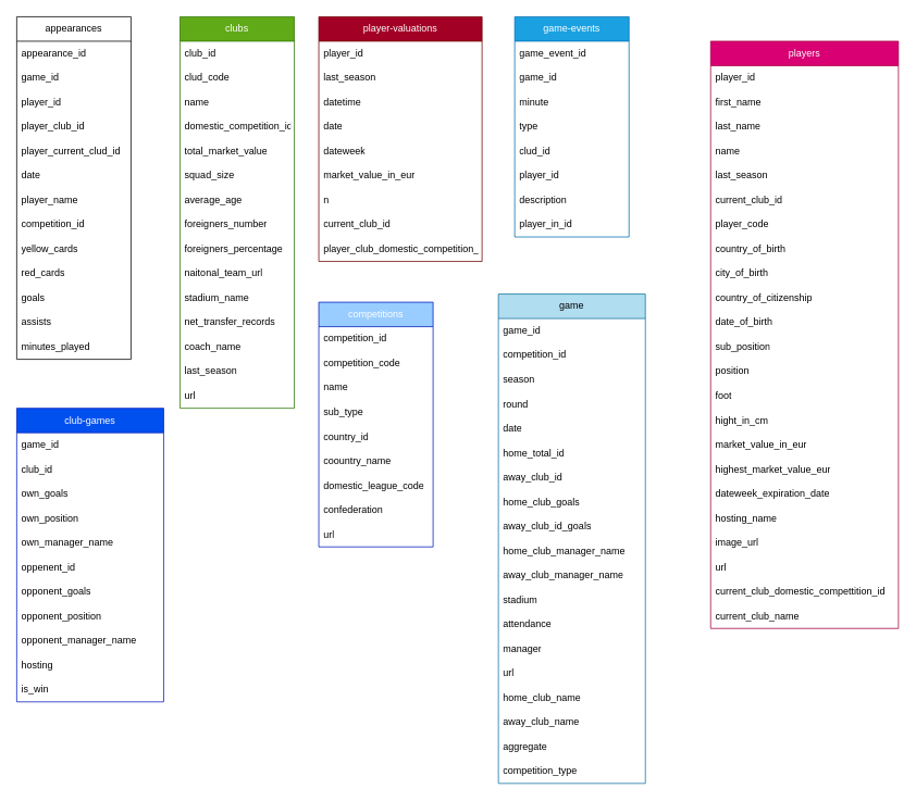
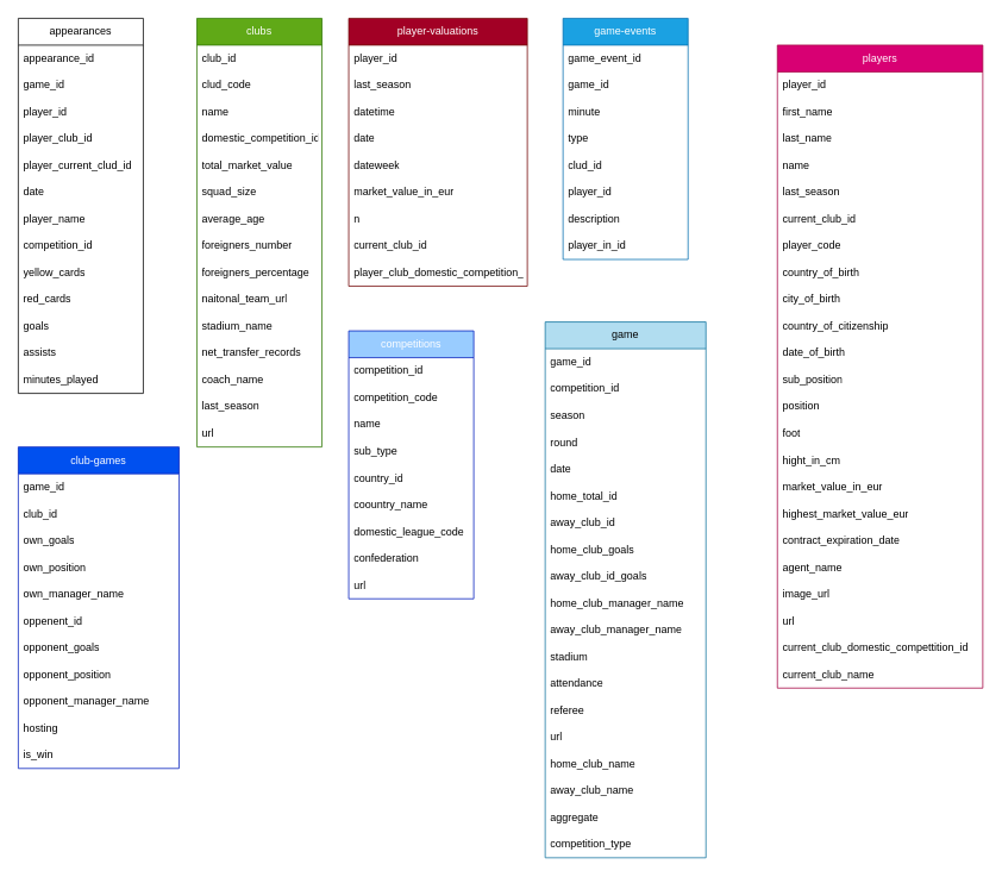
- <mxCell id="111" value="dateweek_expiration_date" style="text;strokeColor=none;fillColor=none;align=left;verticalAlign=middle;spacingLeft=4;spacingRight=4;overflow=hidden;points=[[0,0.5],[1,0.5]];portConstraint=eastwest;rotatable=0;whiteSpace=wrap;html=1;" vertex="1" parent="93"><mxGeometry y="540" width="230" height="30" as="geometry" /></mxCell>
+ <mxCell id="111" value="contract_expiration_date" style="text;strokeColor=none;fillColor=none;align=left;verticalAlign=middle;spacingLeft=4;spacingRight=4;overflow=hidden;points=[[0,0.5],[1,0.5]];portConstraint=eastwest;rotatable=0;whiteSpace=wrap;html=1;" vertex="1" parent="93"><mxGeometry y="540" width="230" height="30" as="geometry" /></mxCell>
- <mxCell id="112" value="hosting_name" style="text;strokeColor=none;fillColor=none;align=left;verticalAlign=middle;spacingLeft=4;spacingRight=4;overflow=hidden;points=[[0,0.5],[1,0.5]];portConstraint=eastwest;rotatable=0;whiteSpace=wrap;html=1;" vertex="1" parent="93"><mxGeometry y="570" width="230" height="30" as="geometry" /></mxCell>
+ <mxCell id="112" value="agent_name" style="text;strokeColor=none;fillColor=none;align=left;verticalAlign=middle;spacingLeft=4;spacingRight=4;overflow=hidden;points=[[0,0.5],[1,0.5]];portConstraint=eastwest;rotatable=0;whiteSpace=wrap;html=1;" vertex="1" parent="93"><mxGeometry y="570" width="230" height="30" as="geometry" /></mxCell>
- <mxCell id="77" value="manager" style="text;strokeColor=none;fillColor=none;align=left;verticalAlign=middle;spacingLeft=4;spacingRight=4;overflow=hidden;points=[[0,0.5],[1,0.5]];portConstraint=eastwest;rotatable=0;whiteSpace=wrap;html=1;" vertex="1" parent="63"><mxGeometry y="420" width="180" height="30" as="geometry" /></mxCell>
+ <mxCell id="77" value="referee" style="text;strokeColor=none;fillColor=none;align=left;verticalAlign=middle;spacingLeft=4;spacingRight=4;overflow=hidden;points=[[0,0.5],[1,0.5]];portConstraint=eastwest;rotatable=0;whiteSpace=wrap;html=1;" vertex="1" parent="63"><mxGeometry y="420" width="180" height="30" as="geometry" /></mxCell>
